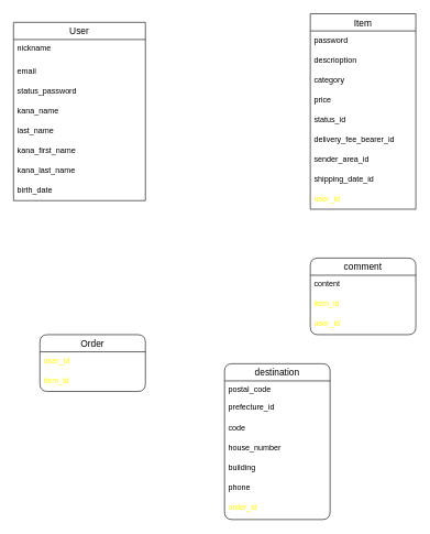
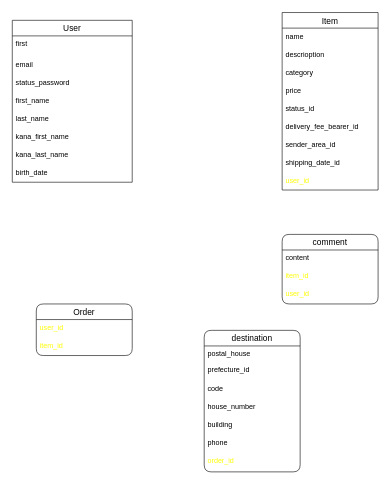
- <mxCell id="22" value="password" style="text;strokeColor=none;fillColor=none;spacingLeft=4;spacingRight=4;overflow=hidden;rotatable=0;points=[[0,0.5],[1,0.5]];portConstraint=eastwest;fontSize=12;" parent="21" vertex="1"><mxGeometry y="26" width="160" height="30" as="geometry" /></mxCell>
+ <mxCell id="22" value="name" style="text;strokeColor=none;fillColor=none;spacingLeft=4;spacingRight=4;overflow=hidden;rotatable=0;points=[[0,0.5],[1,0.5]];portConstraint=eastwest;fontSize=12;" parent="21" vertex="1"><mxGeometry y="26" width="160" height="30" as="geometry" /></mxCell>
- <mxCell id="32" value="nickname" style="text;strokeColor=none;fillColor=none;spacingLeft=4;spacingRight=4;overflow=hidden;rotatable=0;points=[[0,0.5],[1,0.5]];portConstraint=eastwest;fontSize=12;" parent="31" vertex="1"><mxGeometry y="26" width="200" height="34" as="geometry" /></mxCell>
+ <mxCell id="32" value="first" style="text;strokeColor=none;fillColor=none;spacingLeft=4;spacingRight=4;overflow=hidden;rotatable=0;points=[[0,0.5],[1,0.5]];portConstraint=eastwest;fontSize=12;" parent="31" vertex="1"><mxGeometry y="26" width="200" height="34" as="geometry" /></mxCell>
- <mxCell id="35" value="kana_name" style="text;strokeColor=none;fillColor=none;spacingLeft=4;spacingRight=4;overflow=hidden;rotatable=0;points=[[0,0.5],[1,0.5]];portConstraint=eastwest;fontSize=12;" parent="31" vertex="1"><mxGeometry y="120" width="200" height="30" as="geometry" /></mxCell>
+ <mxCell id="35" value="first_name" style="text;strokeColor=none;fillColor=none;spacingLeft=4;spacingRight=4;overflow=hidden;rotatable=0;points=[[0,0.5],[1,0.5]];portConstraint=eastwest;fontSize=12;" parent="31" vertex="1"><mxGeometry y="120" width="200" height="30" as="geometry" /></mxCell>
- <mxCell id="14" value="postal_code" style="text;strokeColor=none;fillColor=none;spacingLeft=4;spacingRight=4;overflow=hidden;rotatable=0;points=[[0,0.5],[1,0.5]];portConstraint=eastwest;fontSize=12;" parent="13" vertex="1"><mxGeometry y="26" width="160" height="26" as="geometry" /></mxCell>
+ <mxCell id="14" value="postal_house" style="text;strokeColor=none;fillColor=none;spacingLeft=4;spacingRight=4;overflow=hidden;rotatable=0;points=[[0,0.5],[1,0.5]];portConstraint=eastwest;fontSize=12;" parent="13" vertex="1"><mxGeometry y="26" width="160" height="26" as="geometry" /></mxCell>
